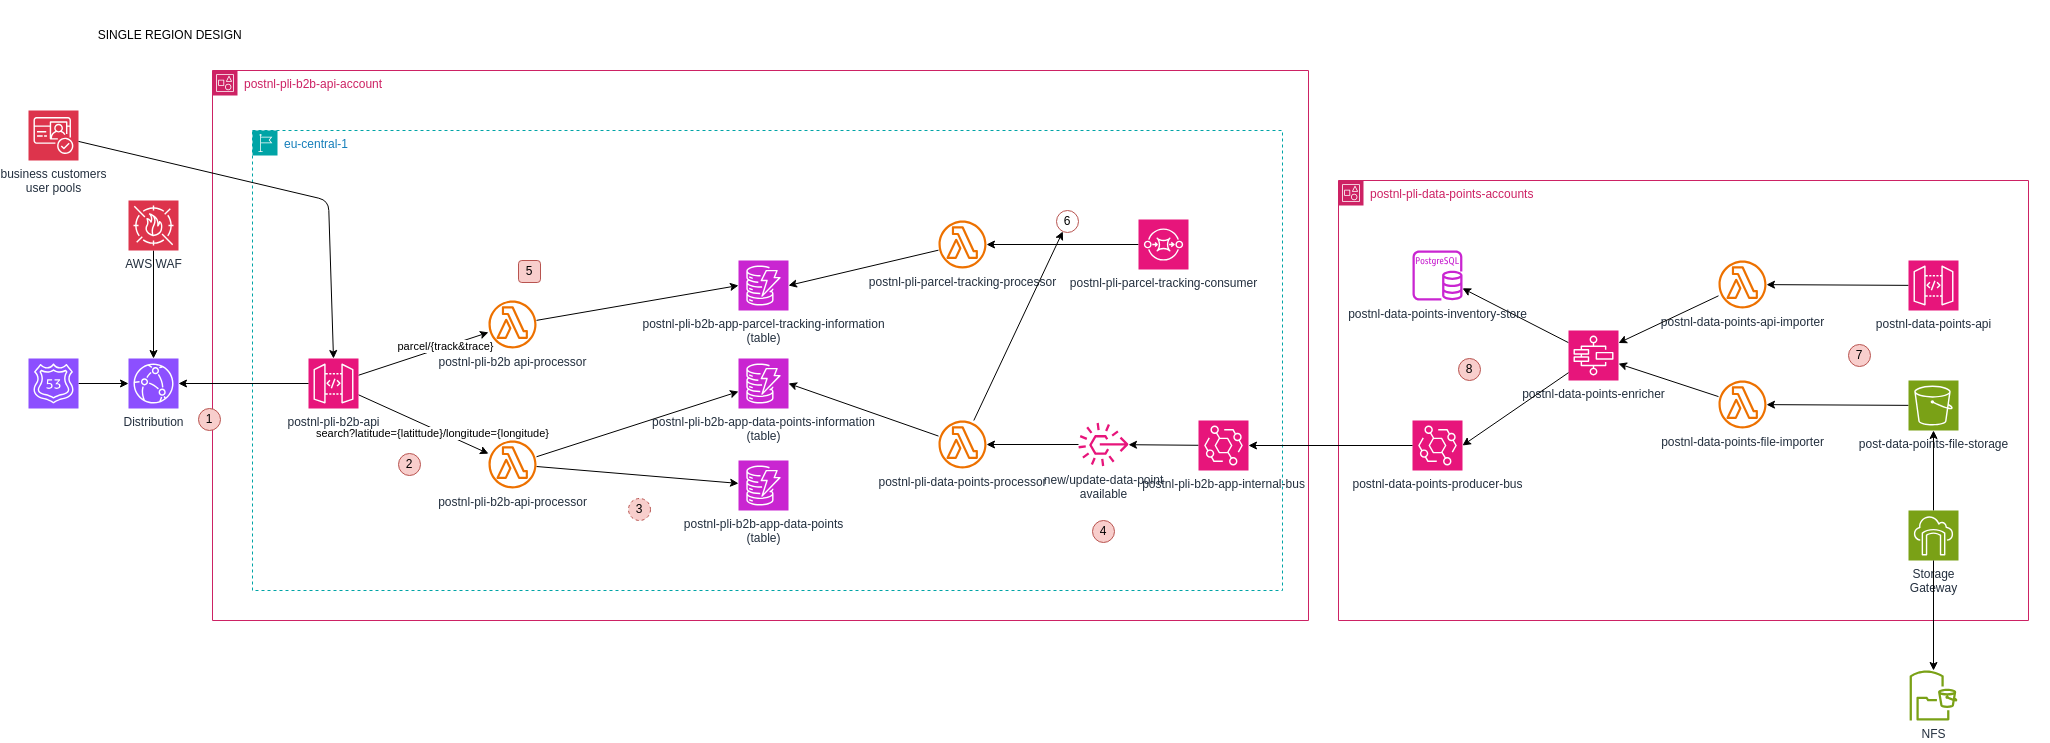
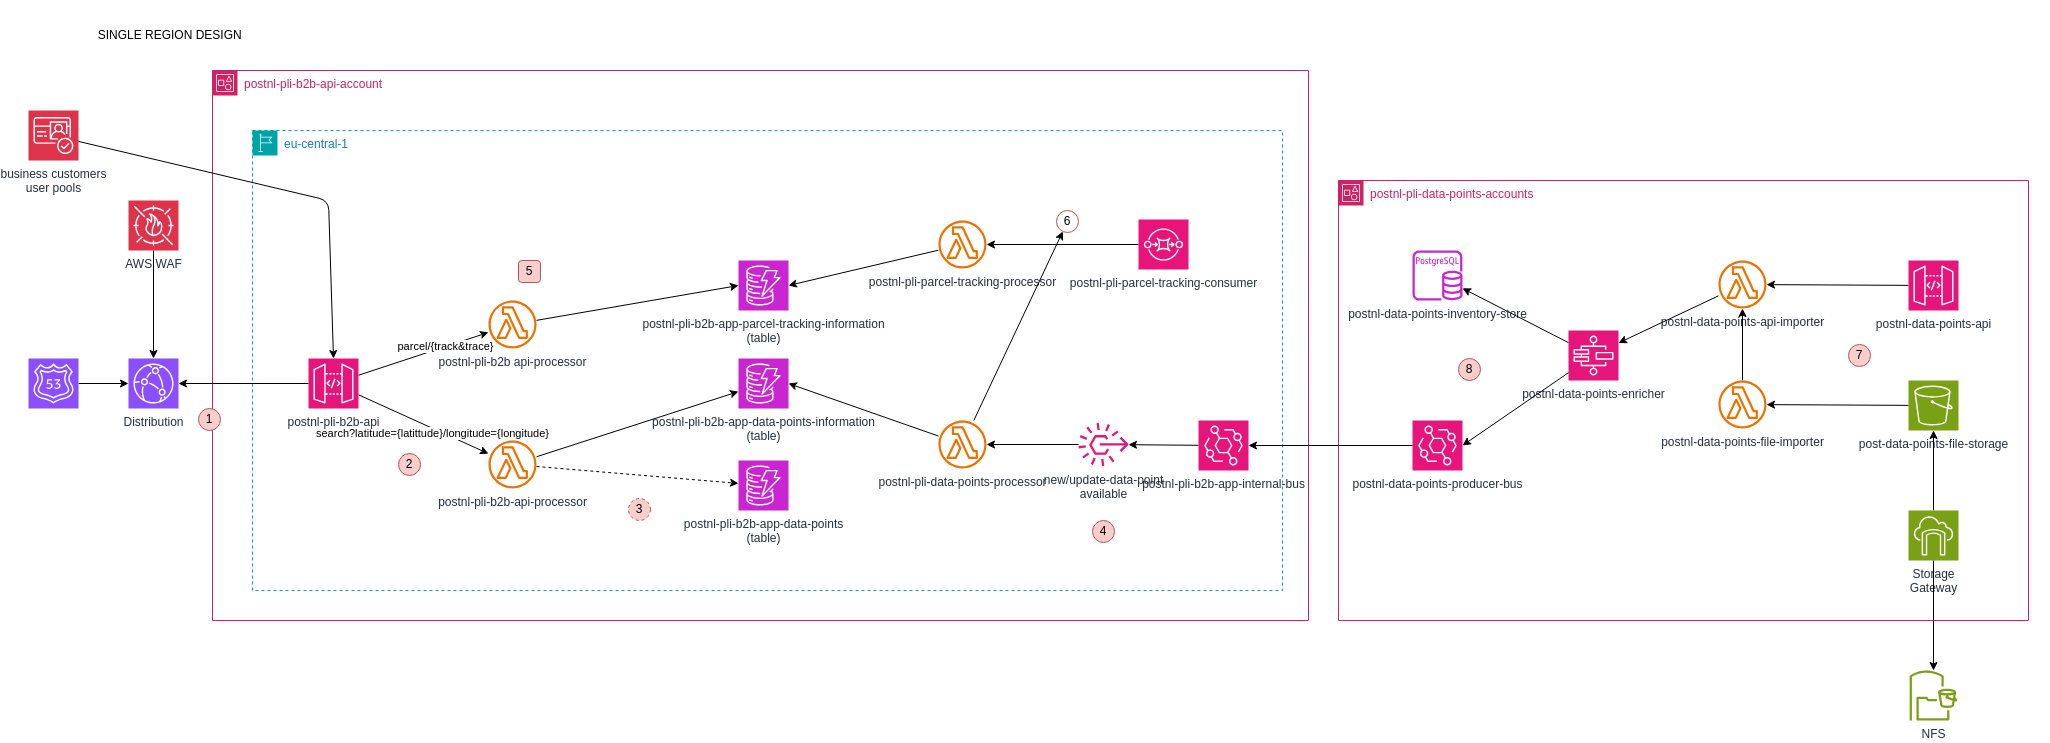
- <mxCell id="51" style="edgeStyle=none;html=1;" edge="1" parent="43" source="52" target="46"><mxGeometry relative="1" as="geometry" /></mxCell>
+ <mxCell id="51" style="edgeStyle=none;html=1;" edge="1" parent="43" source="52" target="49"><mxGeometry relative="1" as="geometry" /></mxCell>
- <mxCell id="9" style="edgeStyle=none;html=1;" parent="3" source="11" target="12" edge="1"><mxGeometry relative="1" as="geometry" /></mxCell>
+ <mxCell id="9" style="edgeStyle=none;html=1;dashed=1;" parent="3" source="11" target="12" edge="1"><mxGeometry relative="1" as="geometry" /></mxCell>
